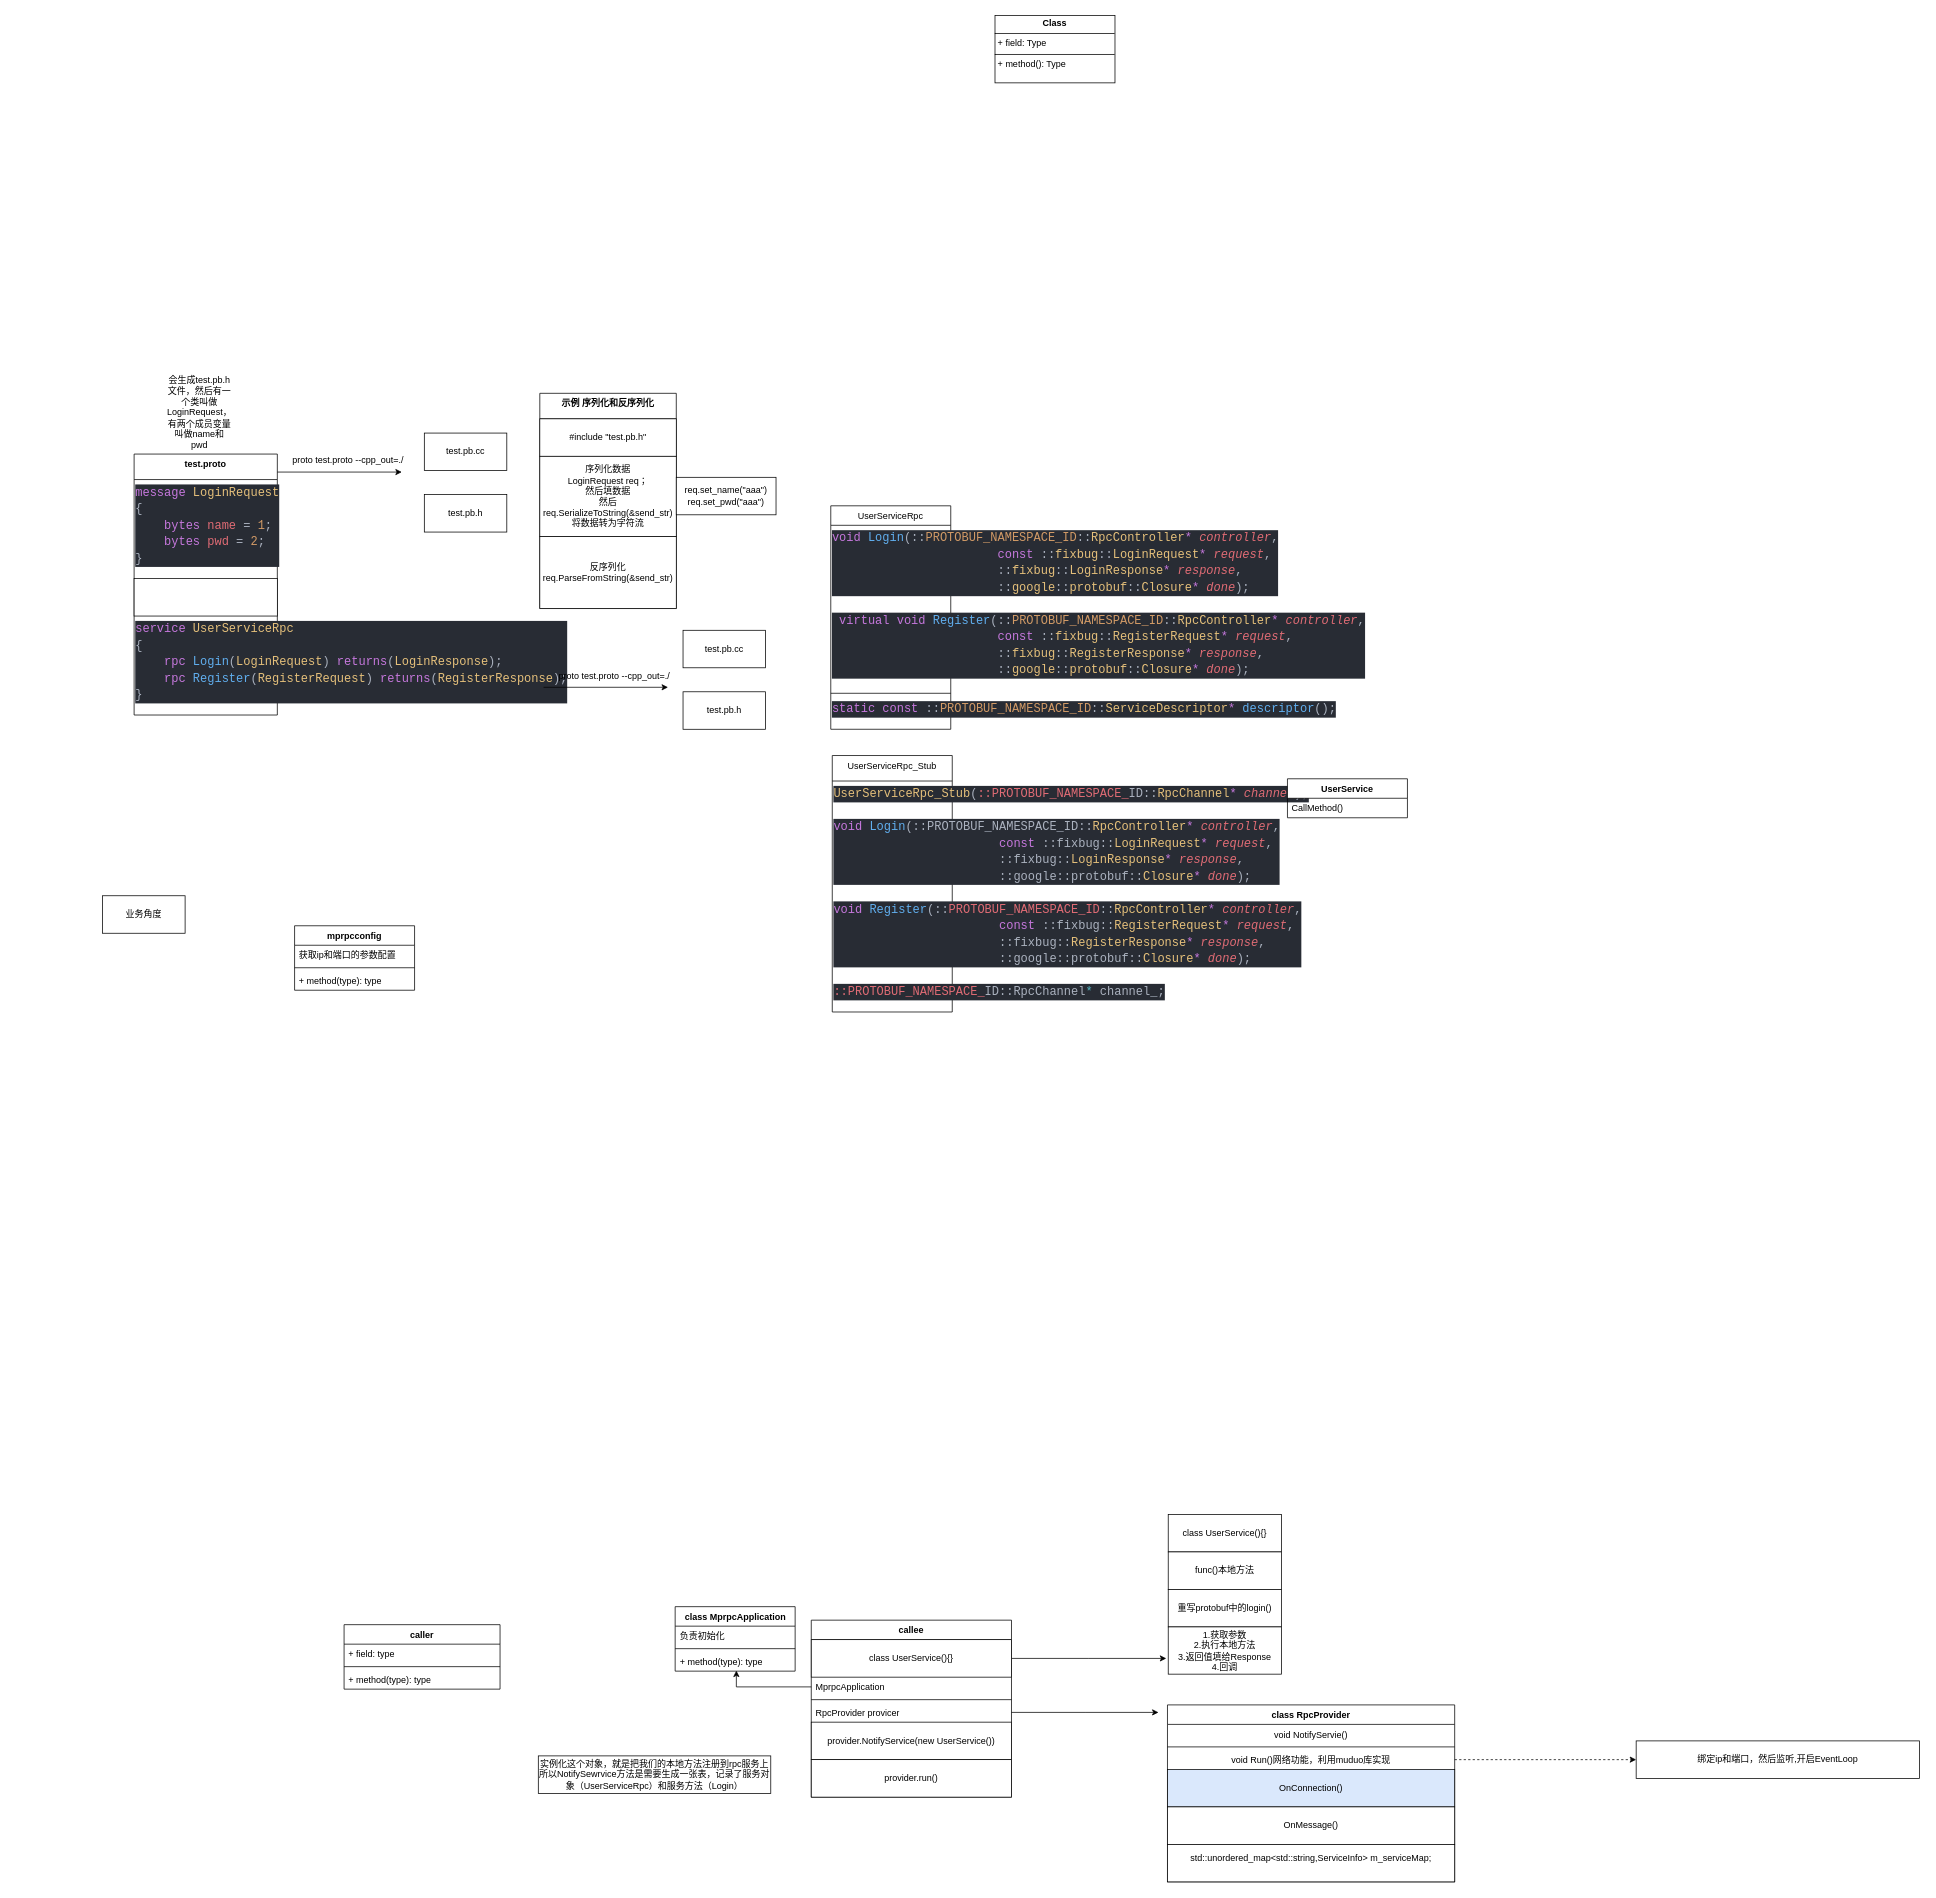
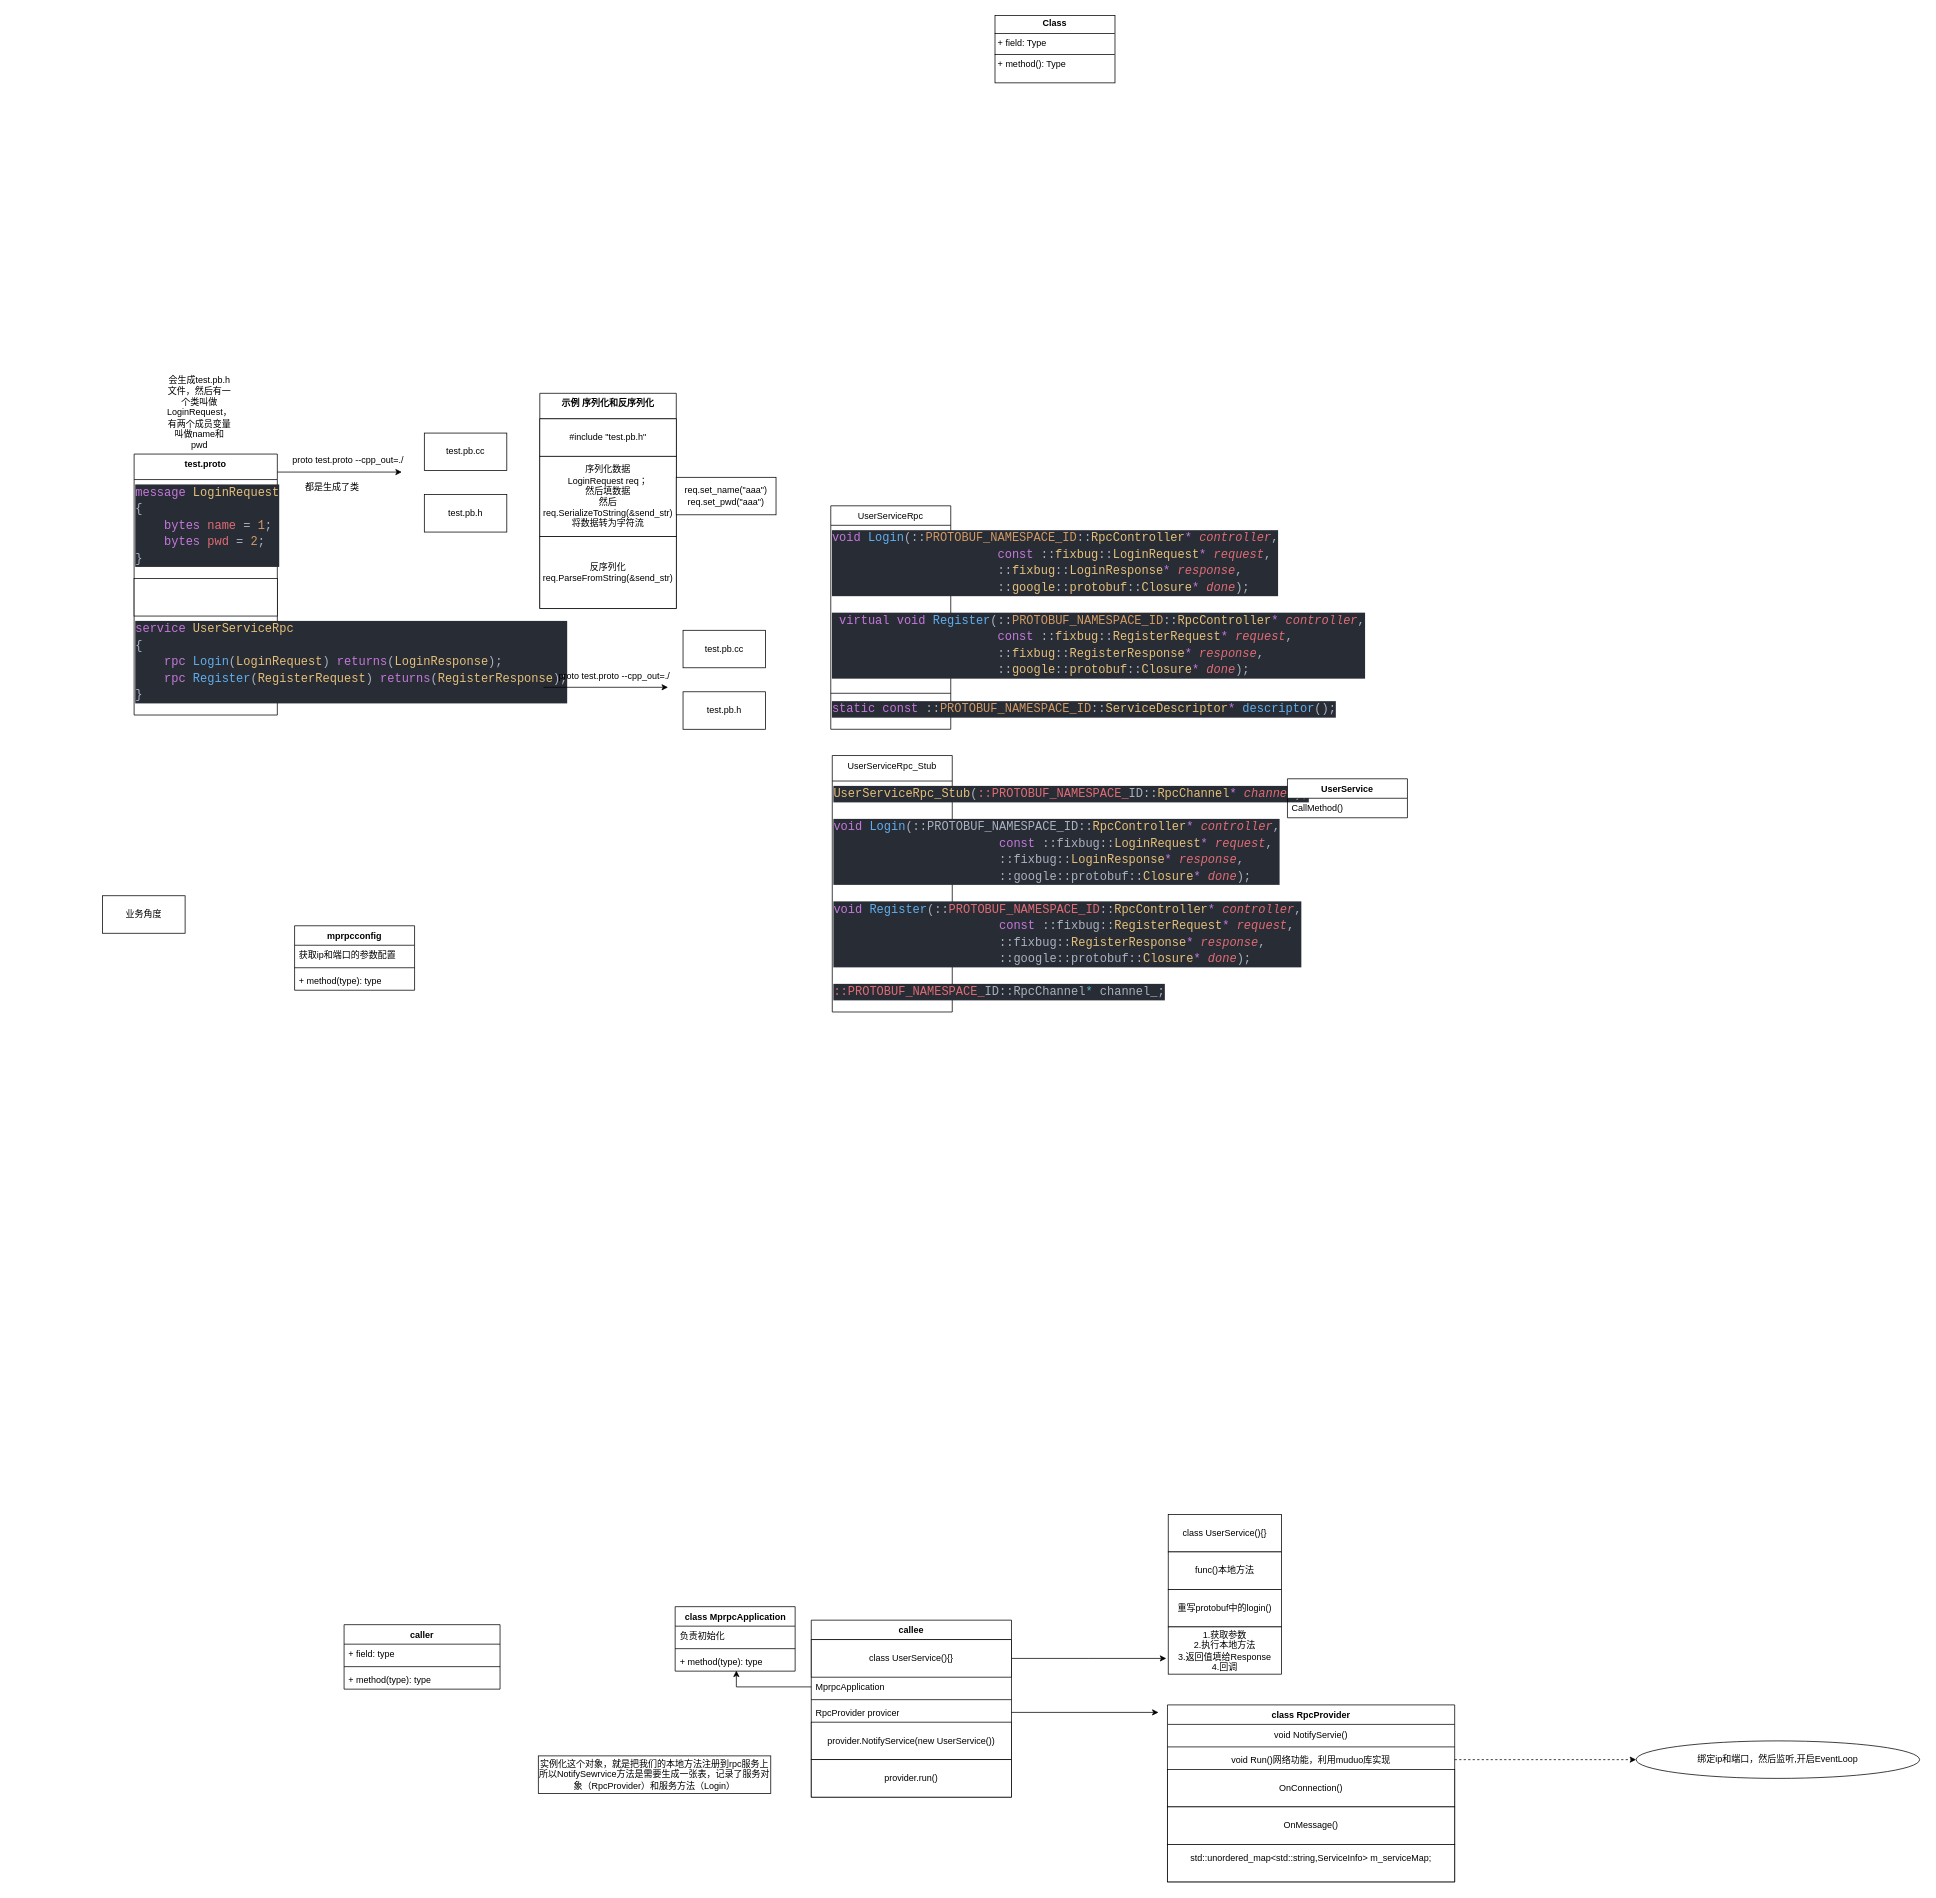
+ <mxCell id="18" value="都是生成了类" style="text;html=1;align=center;verticalAlign=middle;resizable=0;points=[];autosize=1;strokeColor=none;fillColor=none;" vertex="1" parent="1"><mxGeometry x="397" y="637" width="90" height="26" as="geometry" /></mxCell>
- <mxCell id="63" value="绑定ip和端口，然后监听,开启EventLoop" style="html=1;whiteSpace=wrap;" vertex="1" parent="1"><mxGeometry x="2181" y="2321" width="378" height="50" as="geometry" /></mxCell>
+ <mxCell id="63" value="绑定ip和端口，然后监听,开启EventLoop" style="ellipse;html=1;whiteSpace=wrap;" vertex="1" parent="1"><mxGeometry x="2181" y="2321" width="378" height="50" as="geometry" /></mxCell>
- <mxCell id="71" value="实例化这个对象，就是把我们的本地方法注册到rpc服务上&lt;div&gt;所以NotifySewrvice方法是需要生成一张表，记录了服务对象（UserServiceRpc）和服务方法（Login）&lt;/div&gt;" style="html=1;whiteSpace=wrap;" vertex="1" parent="1"><mxGeometry x="717" y="2341" width="310" height="50" as="geometry" /></mxCell>
+ <mxCell id="71" value="实例化这个对象，就是把我们的本地方法注册到rpc服务上&lt;div&gt;所以NotifySewrvice方法是需要生成一张表，记录了服务对象（RpcProvider）和服务方法（Login）&lt;/div&gt;" style="html=1;whiteSpace=wrap;" vertex="1" parent="1"><mxGeometry x="717" y="2341" width="310" height="50" as="geometry" /></mxCell>
- <mxCell id="43" value="&lt;div&gt;OnConnection()&lt;/div&gt;" style="html=1;whiteSpace=wrap;fillColor=#dae8fc;" vertex="1" parent="39"><mxGeometry y="86" width="383" height="50" as="geometry" /></mxCell>
+ <mxCell id="43" value="&lt;div&gt;OnConnection()&lt;/div&gt;" style="html=1;whiteSpace=wrap;" vertex="1" parent="39"><mxGeometry y="86" width="383" height="50" as="geometry" /></mxCell>
